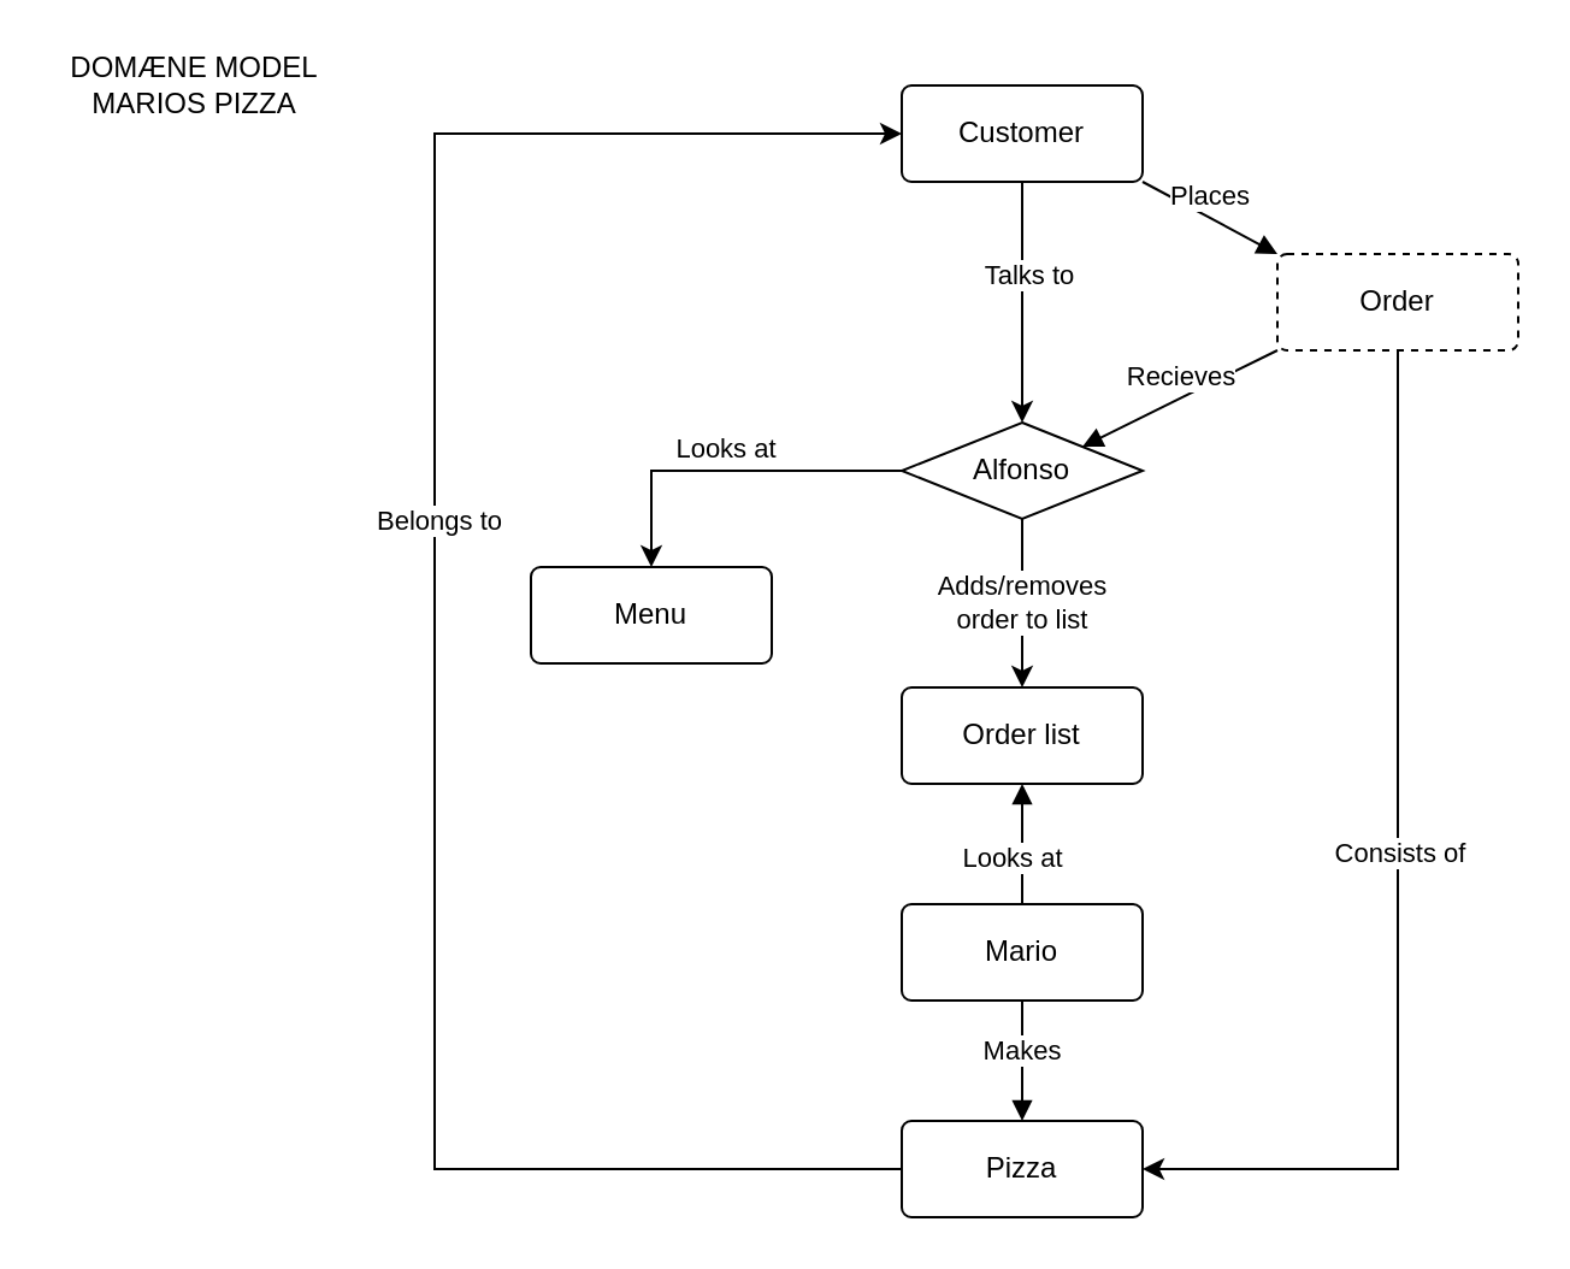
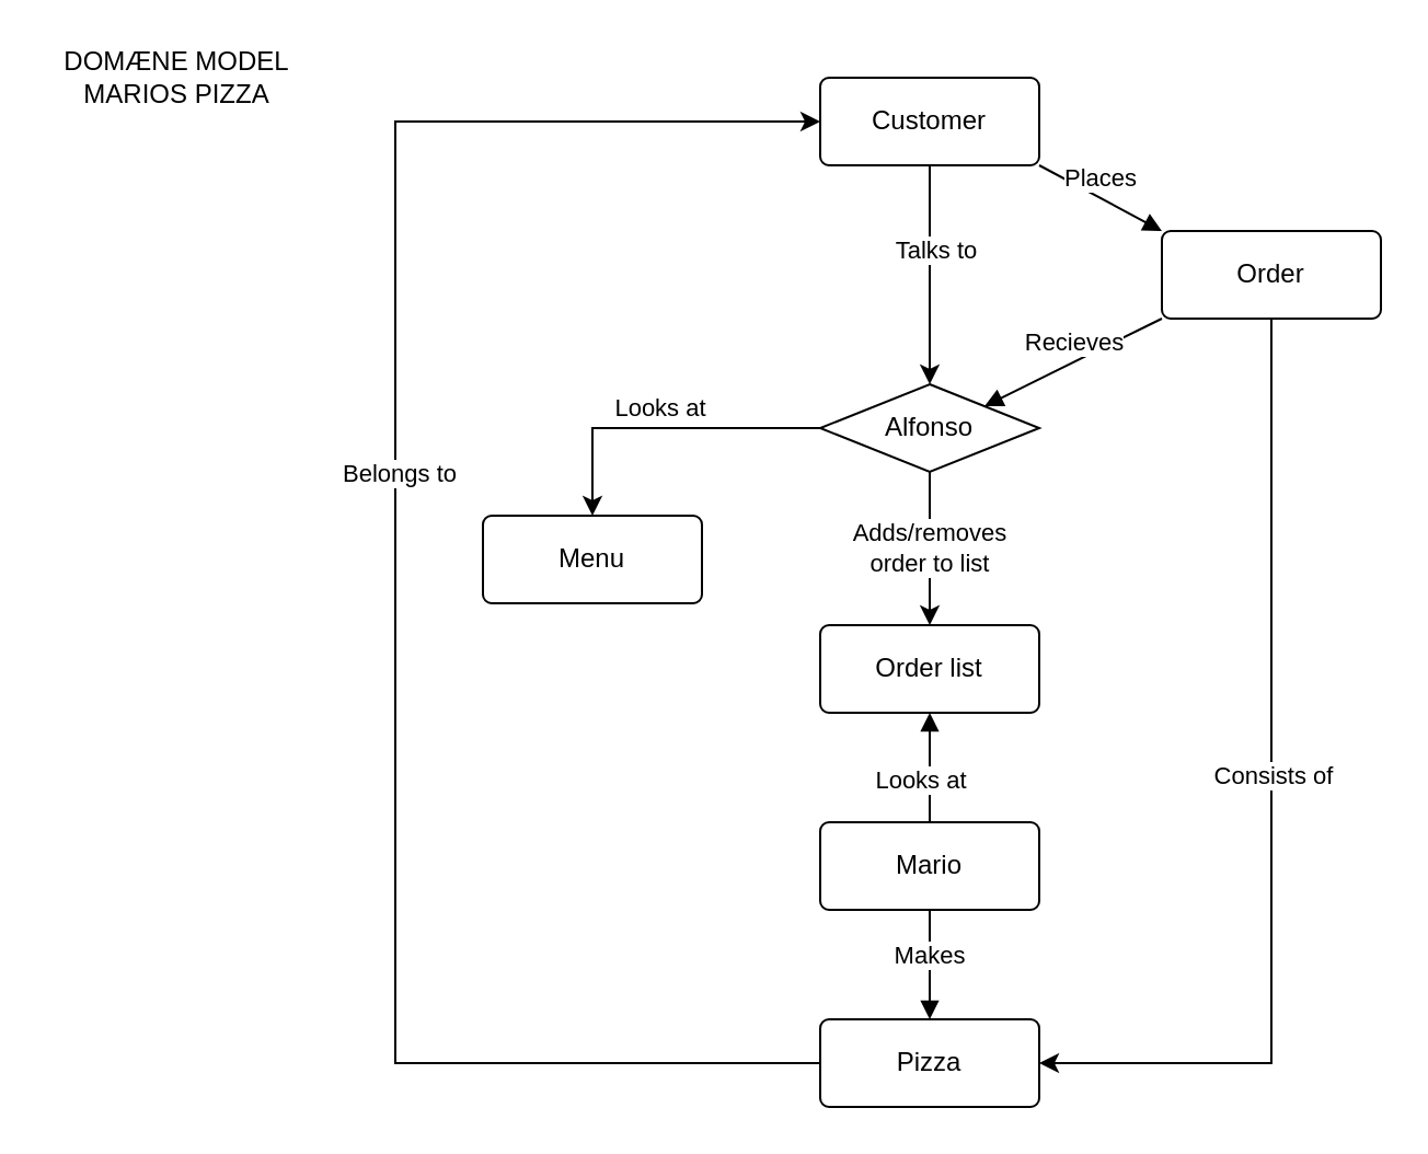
- <mxCell id="7" value="Order" style="rounded=1;arcSize=10;whiteSpace=wrap;html=1;align=center;dashed=1;" vertex="1" parent="1"><mxGeometry x="530" y="105" width="100" height="40" as="geometry" /></mxCell>
+ <mxCell id="7" value="Order" style="rounded=1;arcSize=10;whiteSpace=wrap;html=1;align=center;" vertex="1" parent="1"><mxGeometry x="530" y="105" width="100" height="40" as="geometry" /></mxCell>
